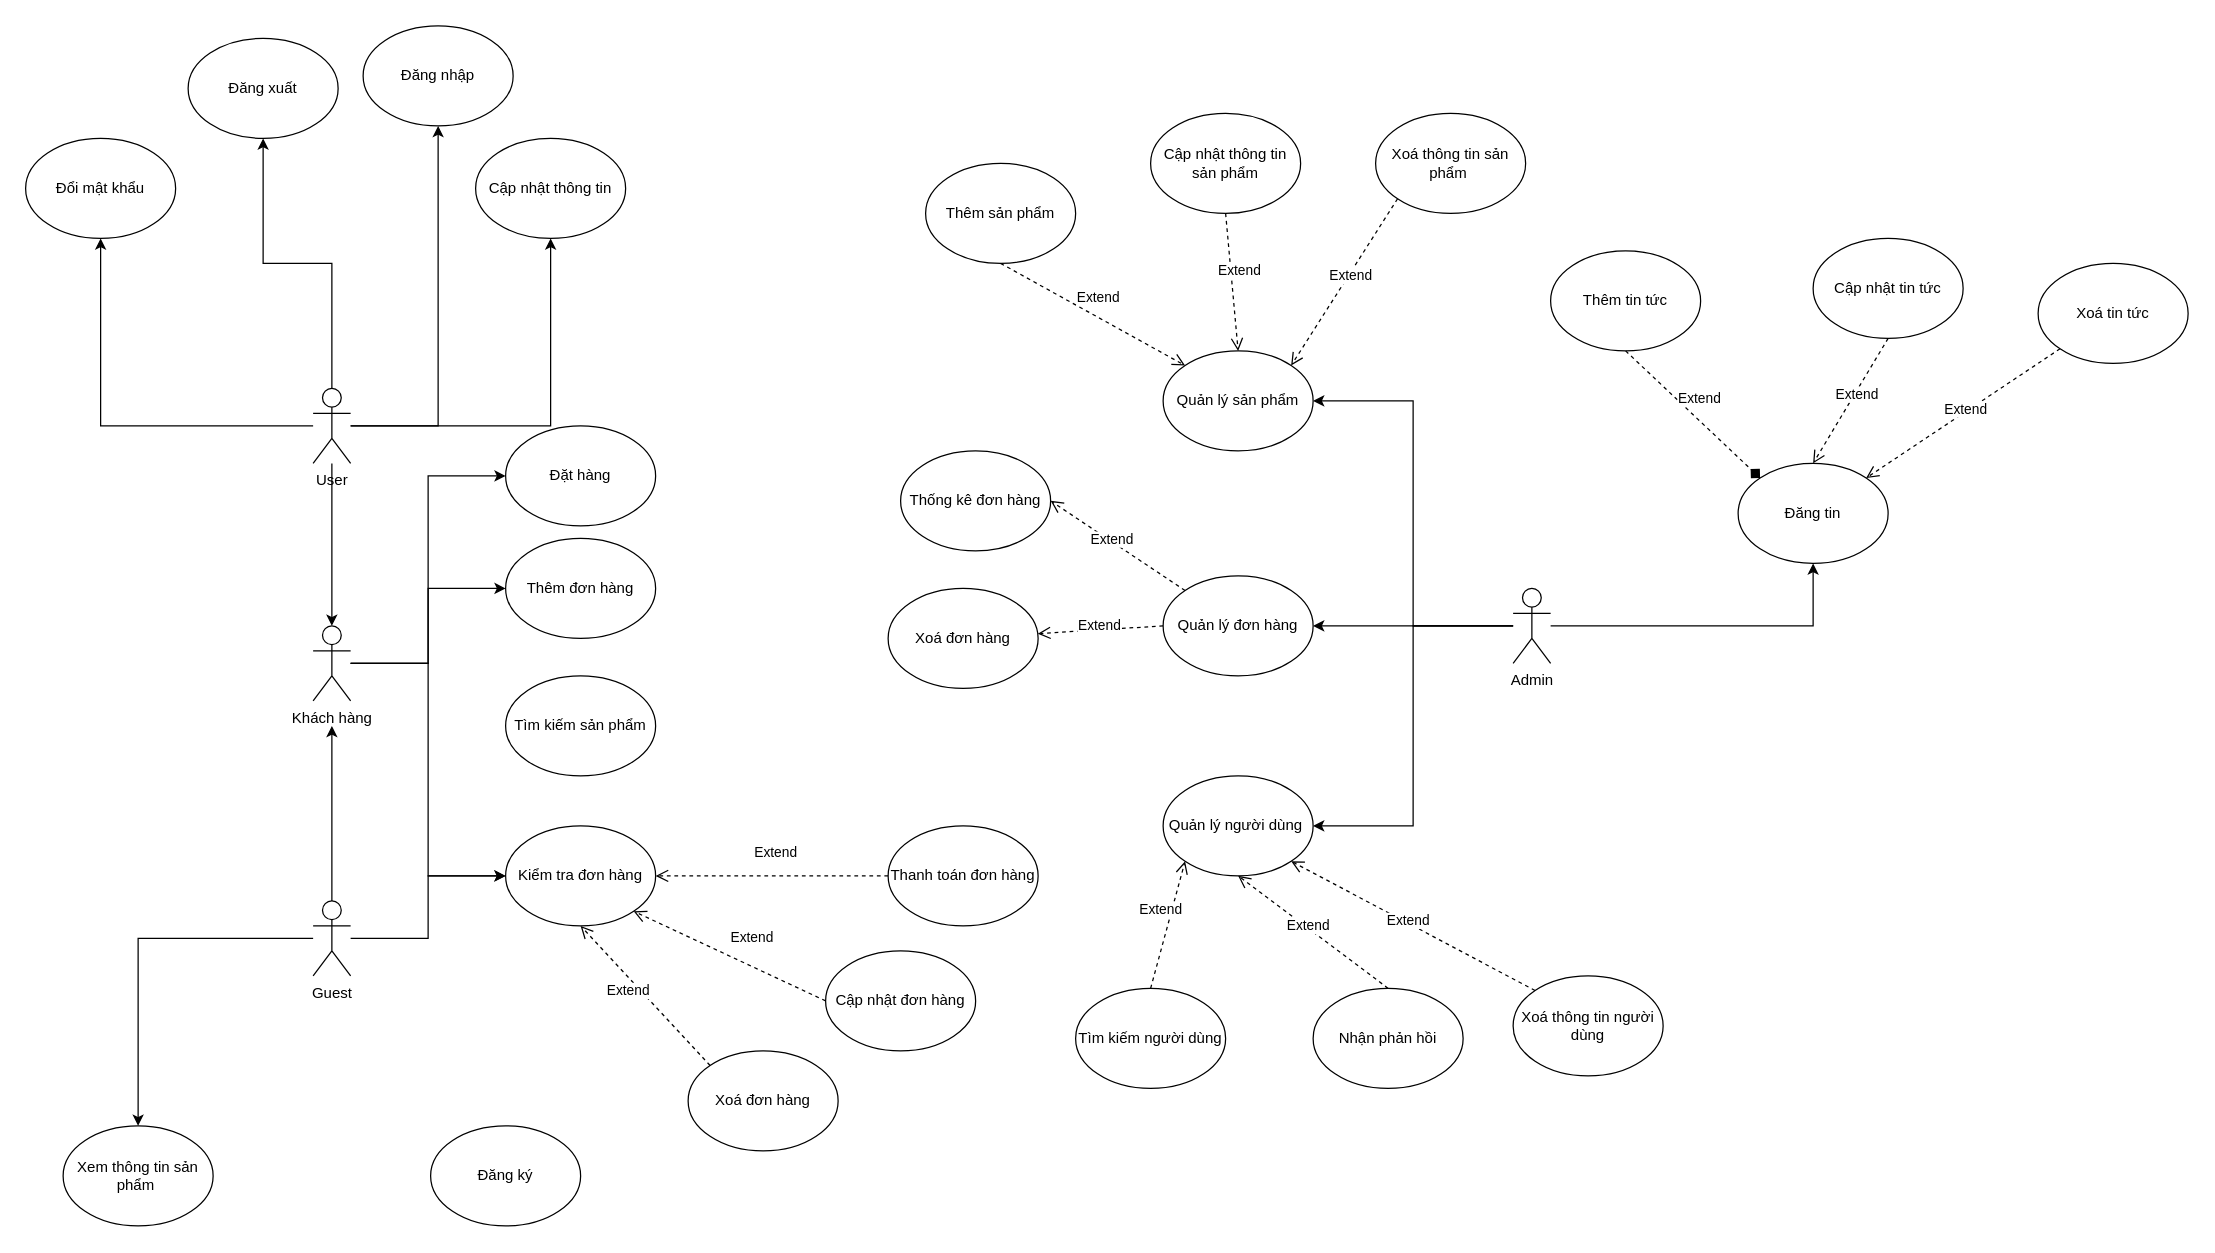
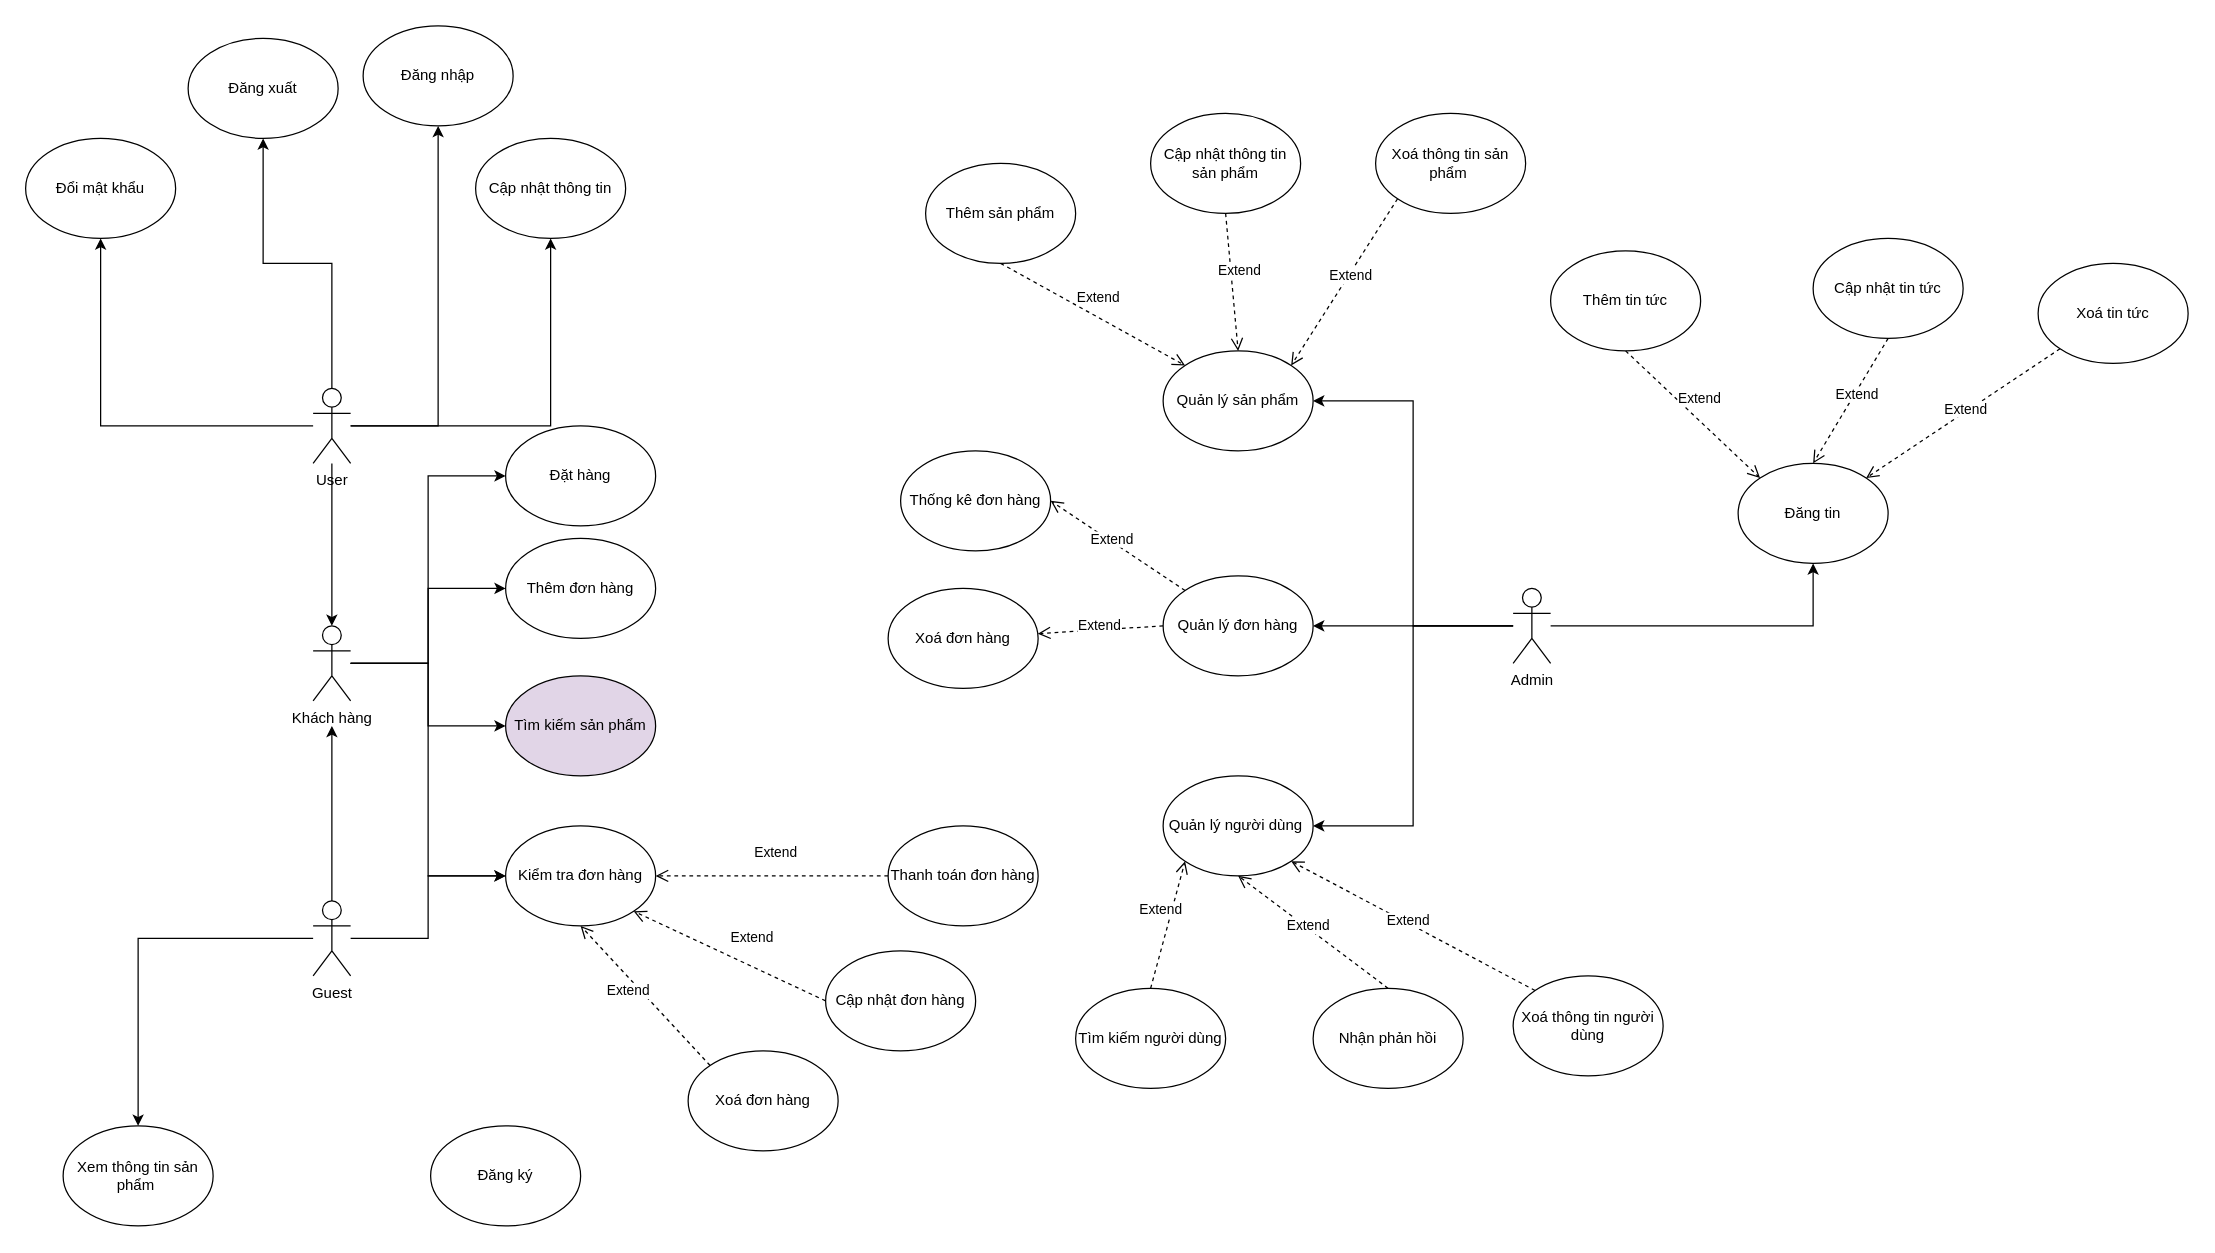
- <mxCell id="61" value="Extend" style="html=1;verticalAlign=bottom;endArrow=diamond;dashed=1;endSize=8;rounded=0;entryX=0;entryY=0;entryDx=0;entryDy=0;exitX=0.5;exitY=1;exitDx=0;exitDy=0;" edge="1" parent="1" source="58" target="57"><mxGeometry x="0.016" y="6" relative="1" as="geometry"><mxPoint x="1127.574" y="168.284" as="sourcePoint" /><mxPoint x="1042.426" y="301.716" as="targetPoint" /><mxPoint as="offset" /></mxGeometry></mxCell>
+ <mxCell id="61" value="Extend" style="html=1;verticalAlign=bottom;endArrow=open;dashed=1;endSize=8;rounded=0;entryX=0;entryY=0;entryDx=0;entryDy=0;exitX=0.5;exitY=1;exitDx=0;exitDy=0;" edge="1" parent="1" source="58" target="57"><mxGeometry x="0.016" y="6" relative="1" as="geometry"><mxPoint x="1127.574" y="168.284" as="sourcePoint" /><mxPoint x="1042.426" y="301.716" as="targetPoint" /><mxPoint as="offset" /></mxGeometry></mxCell>
+ <mxCell id="5" style="edgeStyle=orthogonalEdgeStyle;rounded=0;orthogonalLoop=1;jettySize=auto;html=1;entryX=0;entryY=0.5;entryDx=0;entryDy=0;" edge="1" parent="1" source="6" target="26"><mxGeometry relative="1" as="geometry" /></mxCell>
- <mxCell id="26" value="Tìm kiếm sản phẩm" style="ellipse;whiteSpace=wrap;html=1;" vertex="1" parent="1"><mxGeometry x="404" y="540" width="120" height="80" as="geometry" /></mxCell>
+ <mxCell id="26" value="Tìm kiếm sản phẩm" style="ellipse;whiteSpace=wrap;html=1;fillColor=#e1d5e7;" vertex="1" parent="1"><mxGeometry x="404" y="540" width="120" height="80" as="geometry" /></mxCell>
